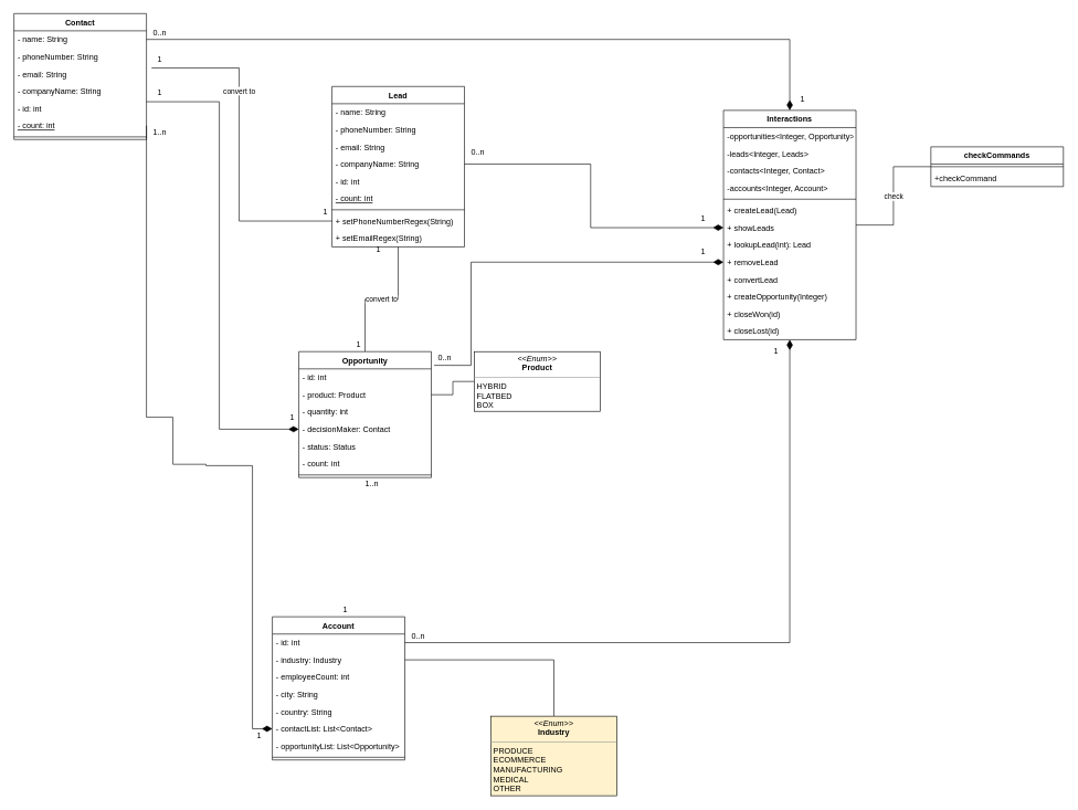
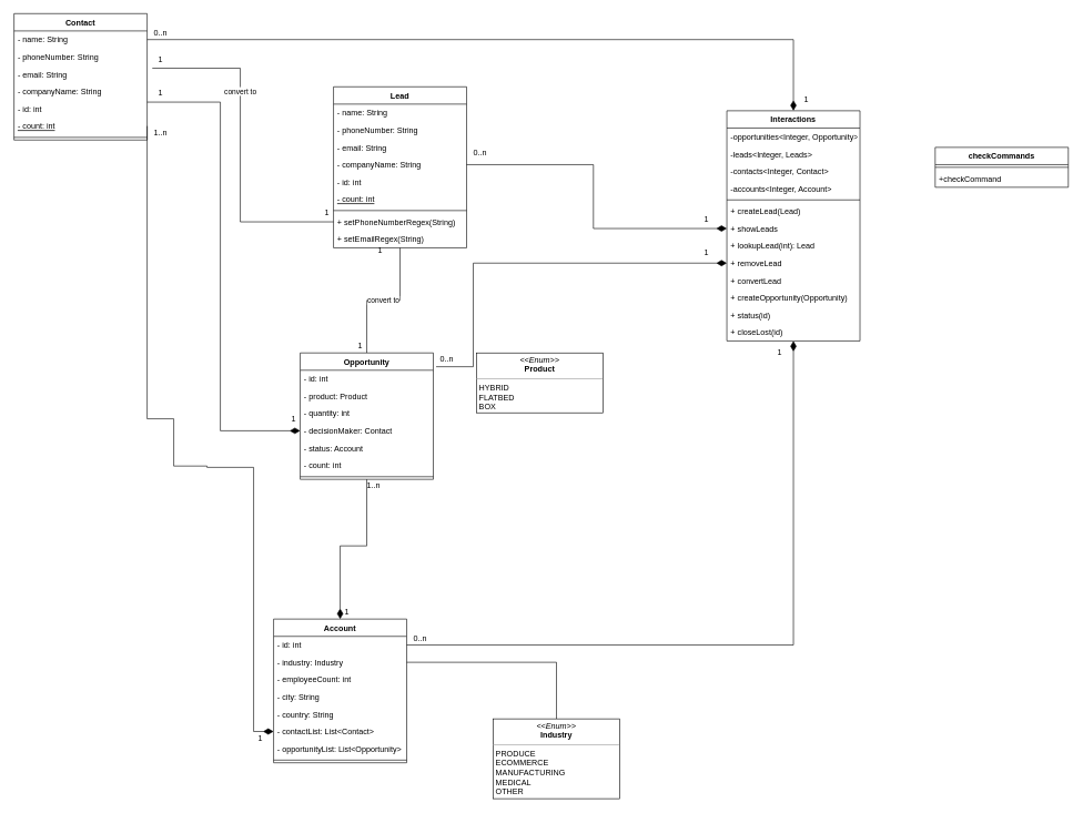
- <mxCell id="83" value="check" style="edgeStyle=orthogonalEdgeStyle;rounded=0;orthogonalLoop=1;jettySize=auto;html=1;endArrow=none;endFill=0;startSize=13;endSize=13;" edge="1" parent="1" source="84" target="63"><mxGeometry relative="1" as="geometry" /></mxCell>
- <mxCell id="74" value="+ createOpportunity(Integer)" style="text;strokeColor=none;fillColor=none;align=left;verticalAlign=top;spacingLeft=4;spacingRight=4;overflow=hidden;rotatable=0;points=[[0,0.5],[1,0.5]];portConstraint=eastwest;" parent="63" vertex="1"><mxGeometry y="268" width="200" height="26" as="geometry" /></mxCell>
+ <mxCell id="74" value="+ createOpportunity(Opportunity)" style="text;strokeColor=none;fillColor=none;align=left;verticalAlign=top;spacingLeft=4;spacingRight=4;overflow=hidden;rotatable=0;points=[[0,0.5],[1,0.5]];portConstraint=eastwest;" parent="63" vertex="1"><mxGeometry y="268" width="200" height="26" as="geometry" /></mxCell>
- <mxCell id="75" value="+ closeWon(id)" style="text;strokeColor=none;fillColor=none;align=left;verticalAlign=top;spacingLeft=4;spacingRight=4;overflow=hidden;rotatable=0;points=[[0,0.5],[1,0.5]];portConstraint=eastwest;" parent="63" vertex="1"><mxGeometry y="294" width="200" height="26" as="geometry" /></mxCell>
+ <mxCell id="75" value="+ status(id)" style="text;strokeColor=none;fillColor=none;align=left;verticalAlign=top;spacingLeft=4;spacingRight=4;overflow=hidden;rotatable=0;points=[[0,0.5],[1,0.5]];portConstraint=eastwest;" parent="63" vertex="1"><mxGeometry y="294" width="200" height="26" as="geometry" /></mxCell>
- <mxCell id="24" style="edgeStyle=orthogonalEdgeStyle;rounded=0;orthogonalLoop=1;jettySize=auto;html=1;exitX=0;exitY=0.5;exitDx=0;exitDy=0;endArrow=none;endFill=0;" parent="1" source="25" target="18" edge="1"><mxGeometry relative="1" as="geometry" /></mxCell>
- <mxCell id="21" value="- status: Status" style="text;strokeColor=none;fillColor=none;align=left;verticalAlign=top;spacingLeft=4;spacingRight=4;overflow=hidden;rotatable=0;points=[[0,0.5],[1,0.5]];portConstraint=eastwest;" parent="16" vertex="1"><mxGeometry y="130" width="200" height="26" as="geometry" /></mxCell>
+ <mxCell id="21" value="- status: Account" style="text;strokeColor=none;fillColor=none;align=left;verticalAlign=top;spacingLeft=4;spacingRight=4;overflow=hidden;rotatable=0;points=[[0,0.5],[1,0.5]];portConstraint=eastwest;" parent="16" vertex="1"><mxGeometry y="130" width="200" height="26" as="geometry" /></mxCell>
+ <mxCell id="15" style="edgeStyle=orthogonalEdgeStyle;rounded=0;orthogonalLoop=1;jettySize=auto;html=1;endArrow=diamondThin;endFill=1;endSize=13;startArrow=none;startFill=0;startSize=13;" parent="1" source="16" target="26" edge="1"><mxGeometry relative="1" as="geometry" /></mxCell>
- <mxCell id="36" value="&lt;p style=&quot;margin: 0px ; margin-top: 4px ; text-align: center&quot;&gt;&lt;i&gt;&amp;lt;&amp;lt;Enum&amp;gt;&amp;gt;&lt;/i&gt;&lt;br&gt;&lt;b&gt;Industry&lt;/b&gt;&lt;/p&gt;&lt;hr size=&quot;1&quot;&gt;&lt;p style=&quot;margin: 0px ; margin-left: 4px&quot;&gt;PRODUCE&lt;/p&gt;&lt;p style=&quot;margin: 0px ; margin-left: 4px&quot;&gt;ECOMMERCE&lt;/p&gt;&lt;p style=&quot;margin: 0px ; margin-left: 4px&quot;&gt;MANUFACTURING&lt;/p&gt;&lt;p style=&quot;margin: 0px ; margin-left: 4px&quot;&gt;MEDICAL&lt;/p&gt;&lt;p style=&quot;margin: 0px ; margin-left: 4px&quot;&gt;OTHER&lt;/p&gt;&lt;p style=&quot;margin: 0px ; margin-left: 4px&quot;&gt;&lt;br&gt;&lt;/p&gt;" style="verticalAlign=top;align=left;overflow=fill;fontSize=12;fontFamily=Helvetica;html=1;fillColor=#fff2cc;" parent="1" vertex="1"><mxGeometry x="740" y="1080" width="190" height="120" as="geometry" /></mxCell>
+ <mxCell id="36" value="&lt;p style=&quot;margin: 0px ; margin-top: 4px ; text-align: center&quot;&gt;&lt;i&gt;&amp;lt;&amp;lt;Enum&amp;gt;&amp;gt;&lt;/i&gt;&lt;br&gt;&lt;b&gt;Industry&lt;/b&gt;&lt;/p&gt;&lt;hr size=&quot;1&quot;&gt;&lt;p style=&quot;margin: 0px ; margin-left: 4px&quot;&gt;PRODUCE&lt;/p&gt;&lt;p style=&quot;margin: 0px ; margin-left: 4px&quot;&gt;ECOMMERCE&lt;/p&gt;&lt;p style=&quot;margin: 0px ; margin-left: 4px&quot;&gt;MANUFACTURING&lt;/p&gt;&lt;p style=&quot;margin: 0px ; margin-left: 4px&quot;&gt;MEDICAL&lt;/p&gt;&lt;p style=&quot;margin: 0px ; margin-left: 4px&quot;&gt;OTHER&lt;/p&gt;&lt;p style=&quot;margin: 0px ; margin-left: 4px&quot;&gt;&lt;br&gt;&lt;/p&gt;" style="verticalAlign=top;align=left;overflow=fill;fontSize=12;fontFamily=Helvetica;html=1;" parent="1" vertex="1"><mxGeometry x="740" y="1080" width="190" height="120" as="geometry" /></mxCell>
